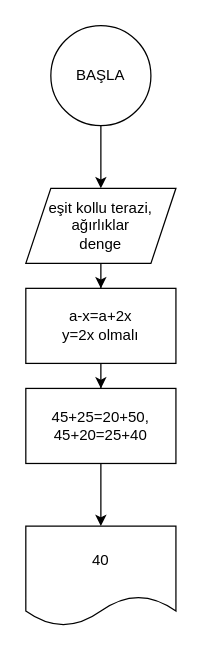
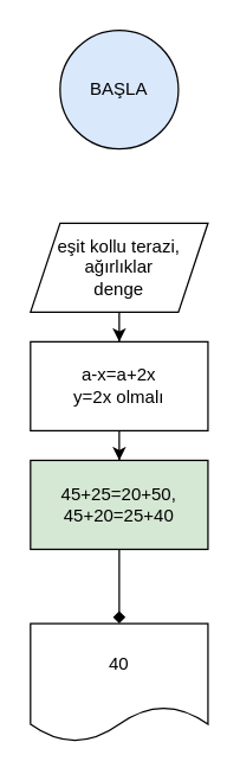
- <mxCell id="3" value="BAŞLA" style="ellipse;whiteSpace=wrap;html=1;aspect=fixed;" vertex="1" parent="1"><mxGeometry x="40" y="20" width="80" height="80" as="geometry" /></mxCell>
+ <mxCell id="3" value="BAŞLA" style="ellipse;whiteSpace=wrap;html=1;aspect=fixed;fillColor=#dae8fc;" vertex="1" parent="1"><mxGeometry x="40" y="20" width="80" height="80" as="geometry" /></mxCell>
- <mxCell id="2" value="" style="edgeStyle=orthogonalEdgeStyle;rounded=0;orthogonalLoop=1;jettySize=auto;html=1;" edge="1" parent="1" source="3" target="5"><mxGeometry relative="1" as="geometry" /></mxCell>
- <mxCell id="7" value="45+25=20+50,&lt;br&gt;45+20=25+40" style="rounded=0;whiteSpace=wrap;html=1;" vertex="1" parent="1"><mxGeometry x="20" y="310" width="120" height="60" as="geometry" /></mxCell>
+ <mxCell id="7" value="45+25=20+50,&lt;br&gt;45+20=25+40" style="rounded=0;whiteSpace=wrap;html=1;fillColor=#d5e8d4;" vertex="1" parent="1"><mxGeometry x="20" y="310" width="120" height="60" as="geometry" /></mxCell>
- <mxCell id="6" value="" style="edgeStyle=orthogonalEdgeStyle;rounded=0;orthogonalLoop=1;jettySize=auto;html=1;" edge="1" parent="1" source="7" target="8"><mxGeometry relative="1" as="geometry" /></mxCell>
+ <mxCell id="6" value="" style="edgeStyle=orthogonalEdgeStyle;rounded=0;orthogonalLoop=1;jettySize=auto;html=1;endArrow=diamond;" edge="1" parent="1" source="7" target="8"><mxGeometry relative="1" as="geometry" /></mxCell>
